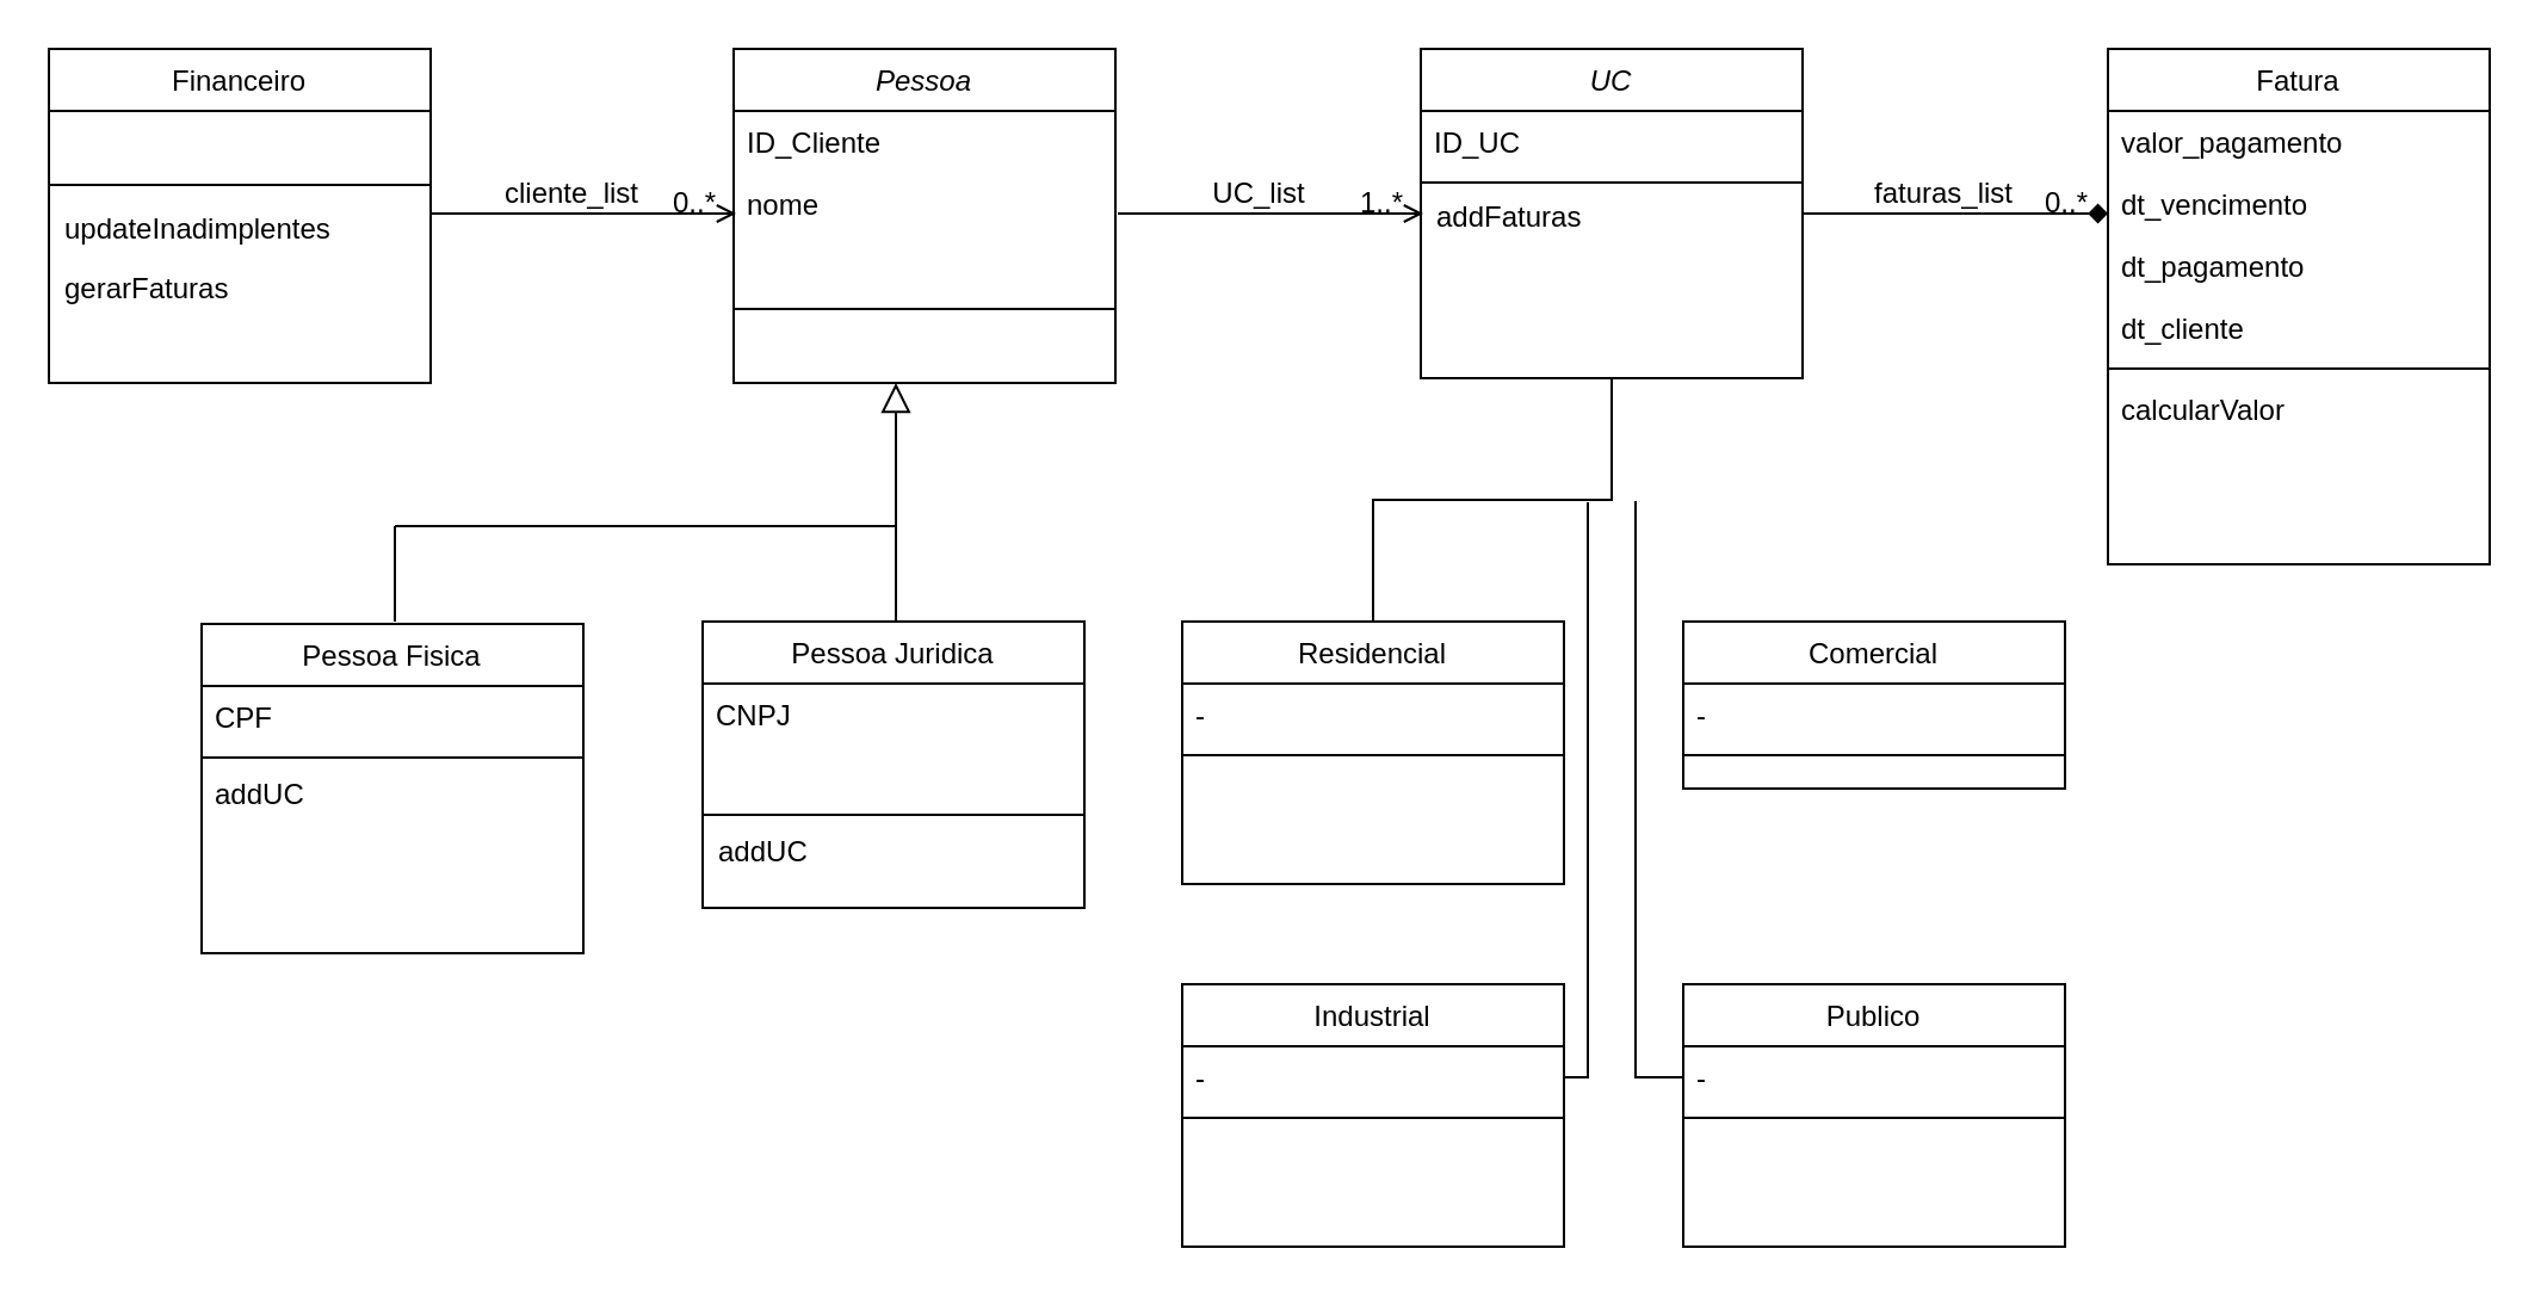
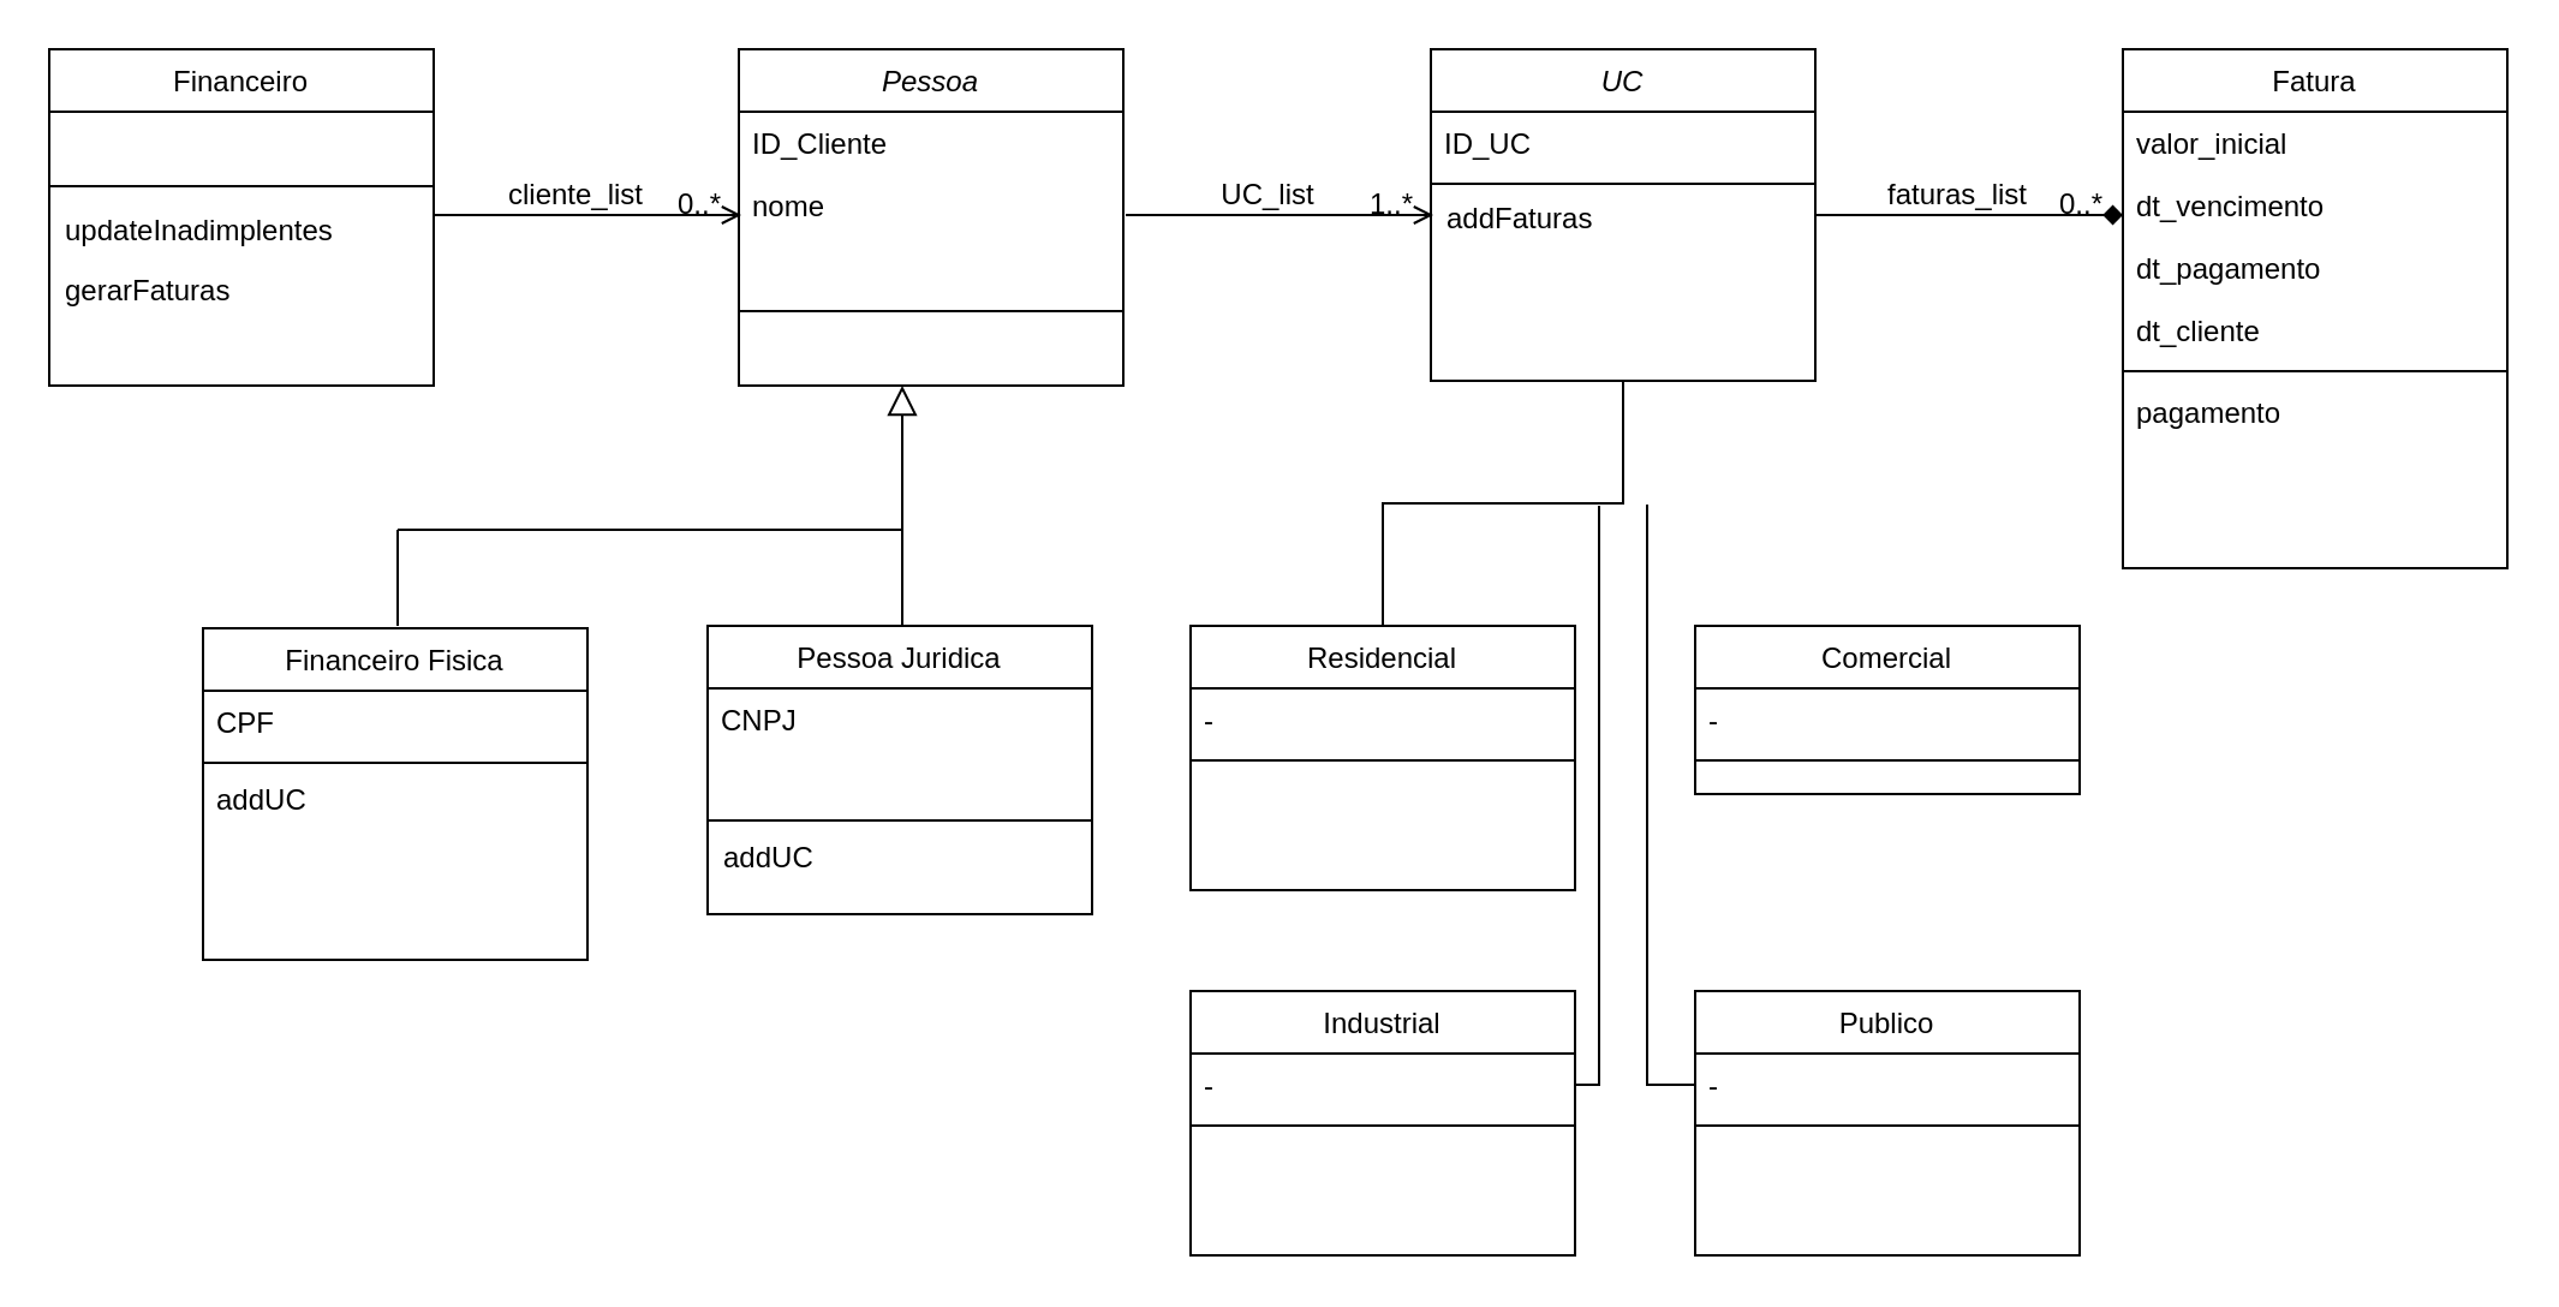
- <mxCell id="13" value="valor_pagamento" style="text;align=left;verticalAlign=top;spacingLeft=4;spacingRight=4;overflow=hidden;rotatable=0;points=[[0,0.5],[1,0.5]];portConstraint=eastwest;" vertex="1" parent="12"><mxGeometry y="26" width="160" height="26" as="geometry" /></mxCell>
+ <mxCell id="13" value="valor_inicial" style="text;align=left;verticalAlign=top;spacingLeft=4;spacingRight=4;overflow=hidden;rotatable=0;points=[[0,0.5],[1,0.5]];portConstraint=eastwest;" vertex="1" parent="12"><mxGeometry y="26" width="160" height="26" as="geometry" /></mxCell>
- <mxCell id="18" value="calcularValor" style="text;align=left;verticalAlign=top;spacingLeft=4;spacingRight=4;overflow=hidden;rotatable=0;points=[[0,0.5],[1,0.5]];portConstraint=eastwest;" vertex="1" parent="12"><mxGeometry y="138" width="160" height="26" as="geometry" /></mxCell>
+ <mxCell id="18" value="pagamento" style="text;align=left;verticalAlign=top;spacingLeft=4;spacingRight=4;overflow=hidden;rotatable=0;points=[[0,0.5],[1,0.5]];portConstraint=eastwest;" vertex="1" parent="12"><mxGeometry y="138" width="160" height="26" as="geometry" /></mxCell>
- <mxCell id="29" value="Pessoa Fisica" style="swimlane;fontStyle=0;align=center;verticalAlign=top;childLayout=stackLayout;horizontal=1;startSize=26;horizontalStack=0;resizeParent=1;resizeLast=0;collapsible=1;marginBottom=0;rounded=0;shadow=0;strokeWidth=1;" vertex="1" parent="1"><mxGeometry x="84" y="261" width="160" height="138" as="geometry"><mxRectangle x="130" y="380" width="160" height="26" as="alternateBounds" /></mxGeometry></mxCell>
+ <mxCell id="29" value="Financeiro Fisica" style="swimlane;fontStyle=0;align=center;verticalAlign=top;childLayout=stackLayout;horizontal=1;startSize=26;horizontalStack=0;resizeParent=1;resizeLast=0;collapsible=1;marginBottom=0;rounded=0;shadow=0;strokeWidth=1;" vertex="1" parent="1"><mxGeometry x="84" y="261" width="160" height="138" as="geometry"><mxRectangle x="130" y="380" width="160" height="26" as="alternateBounds" /></mxGeometry></mxCell>
